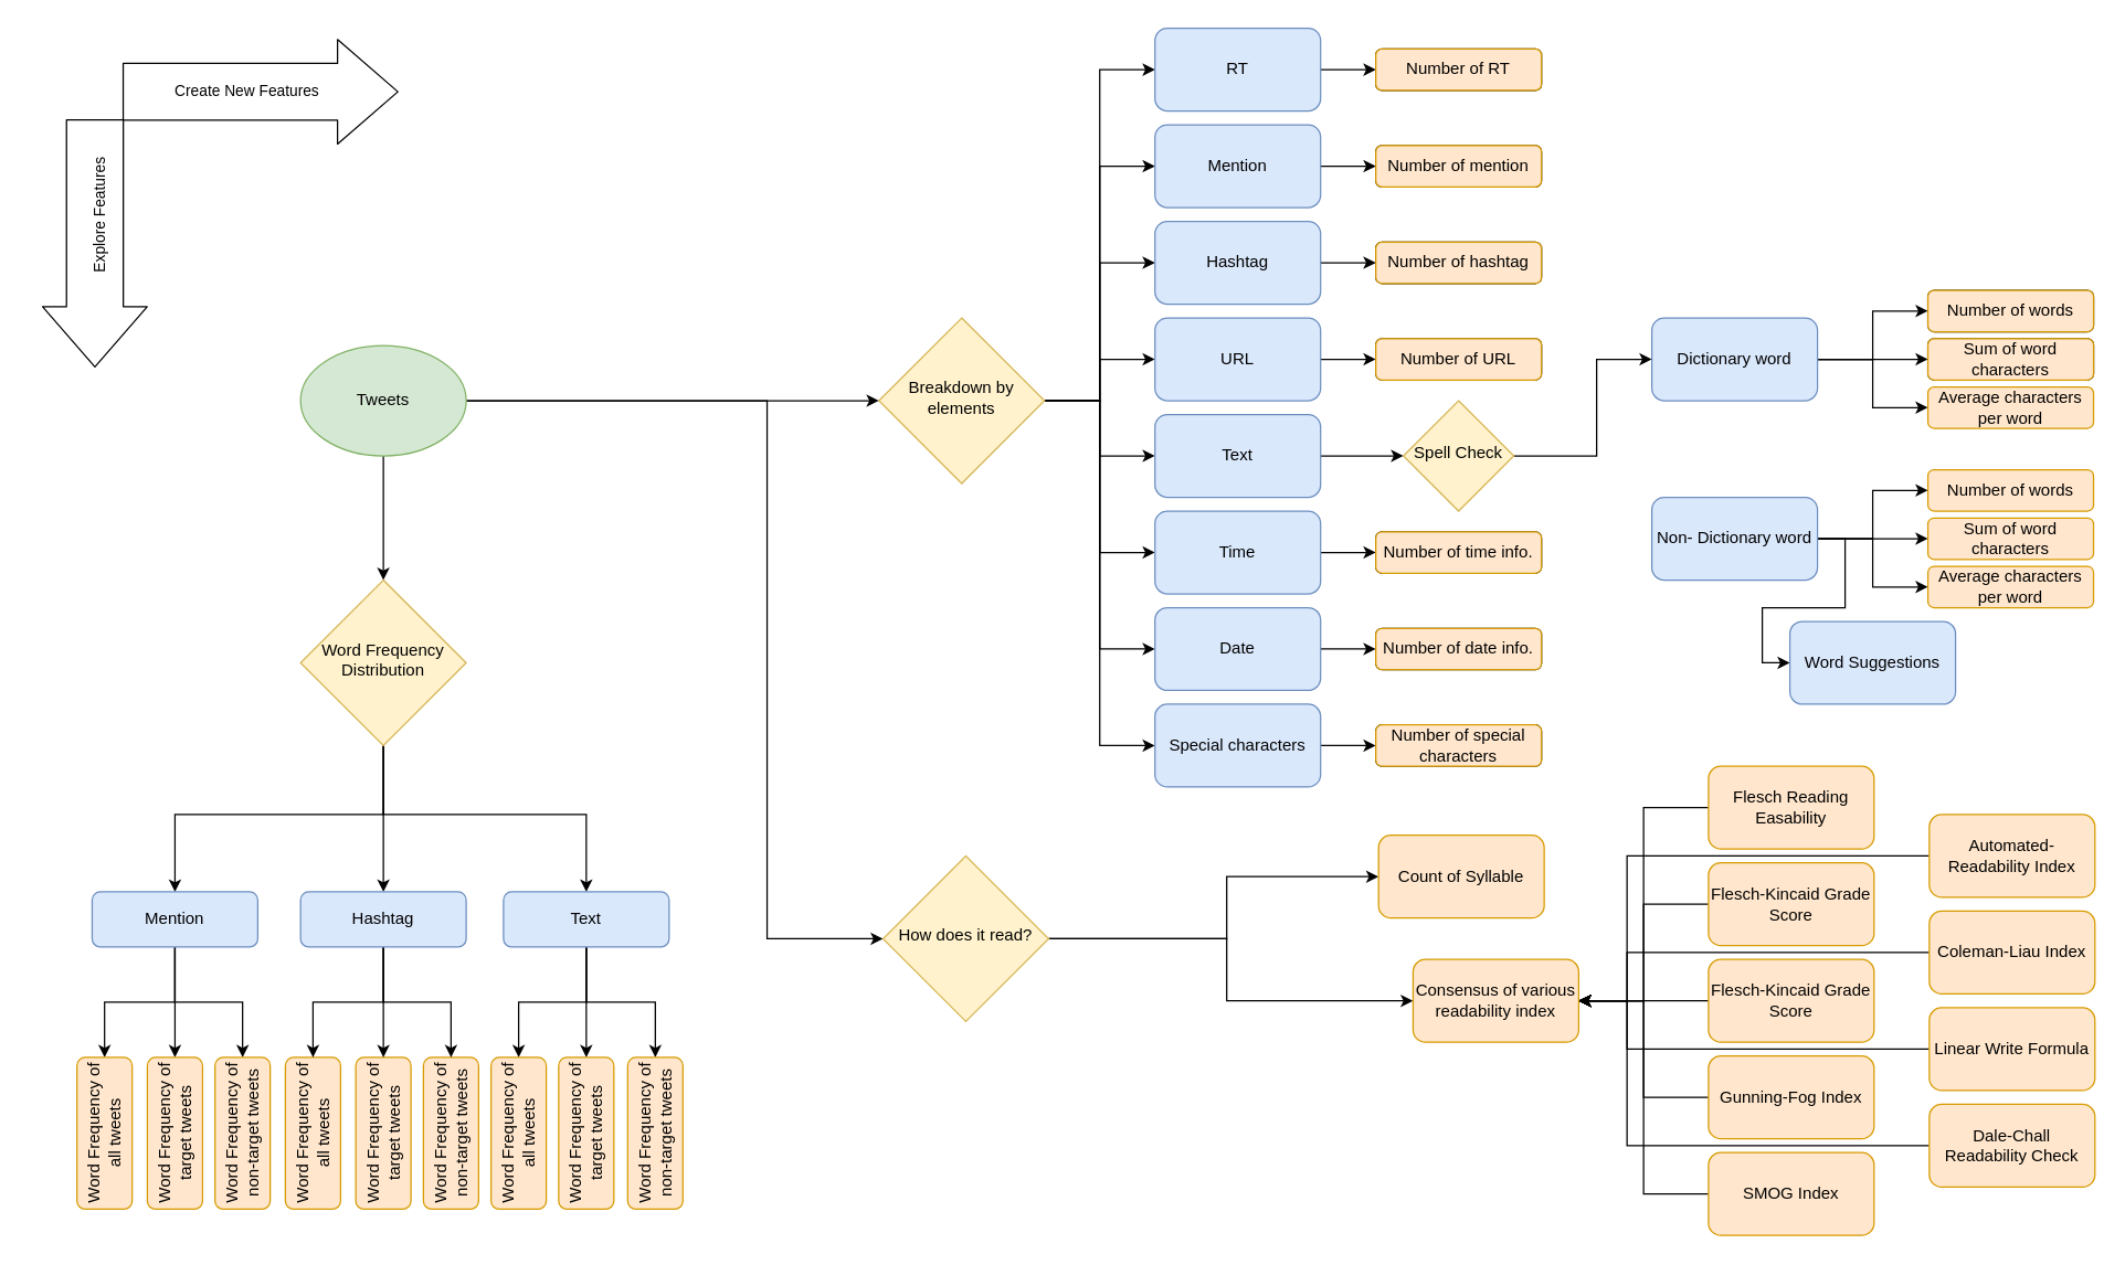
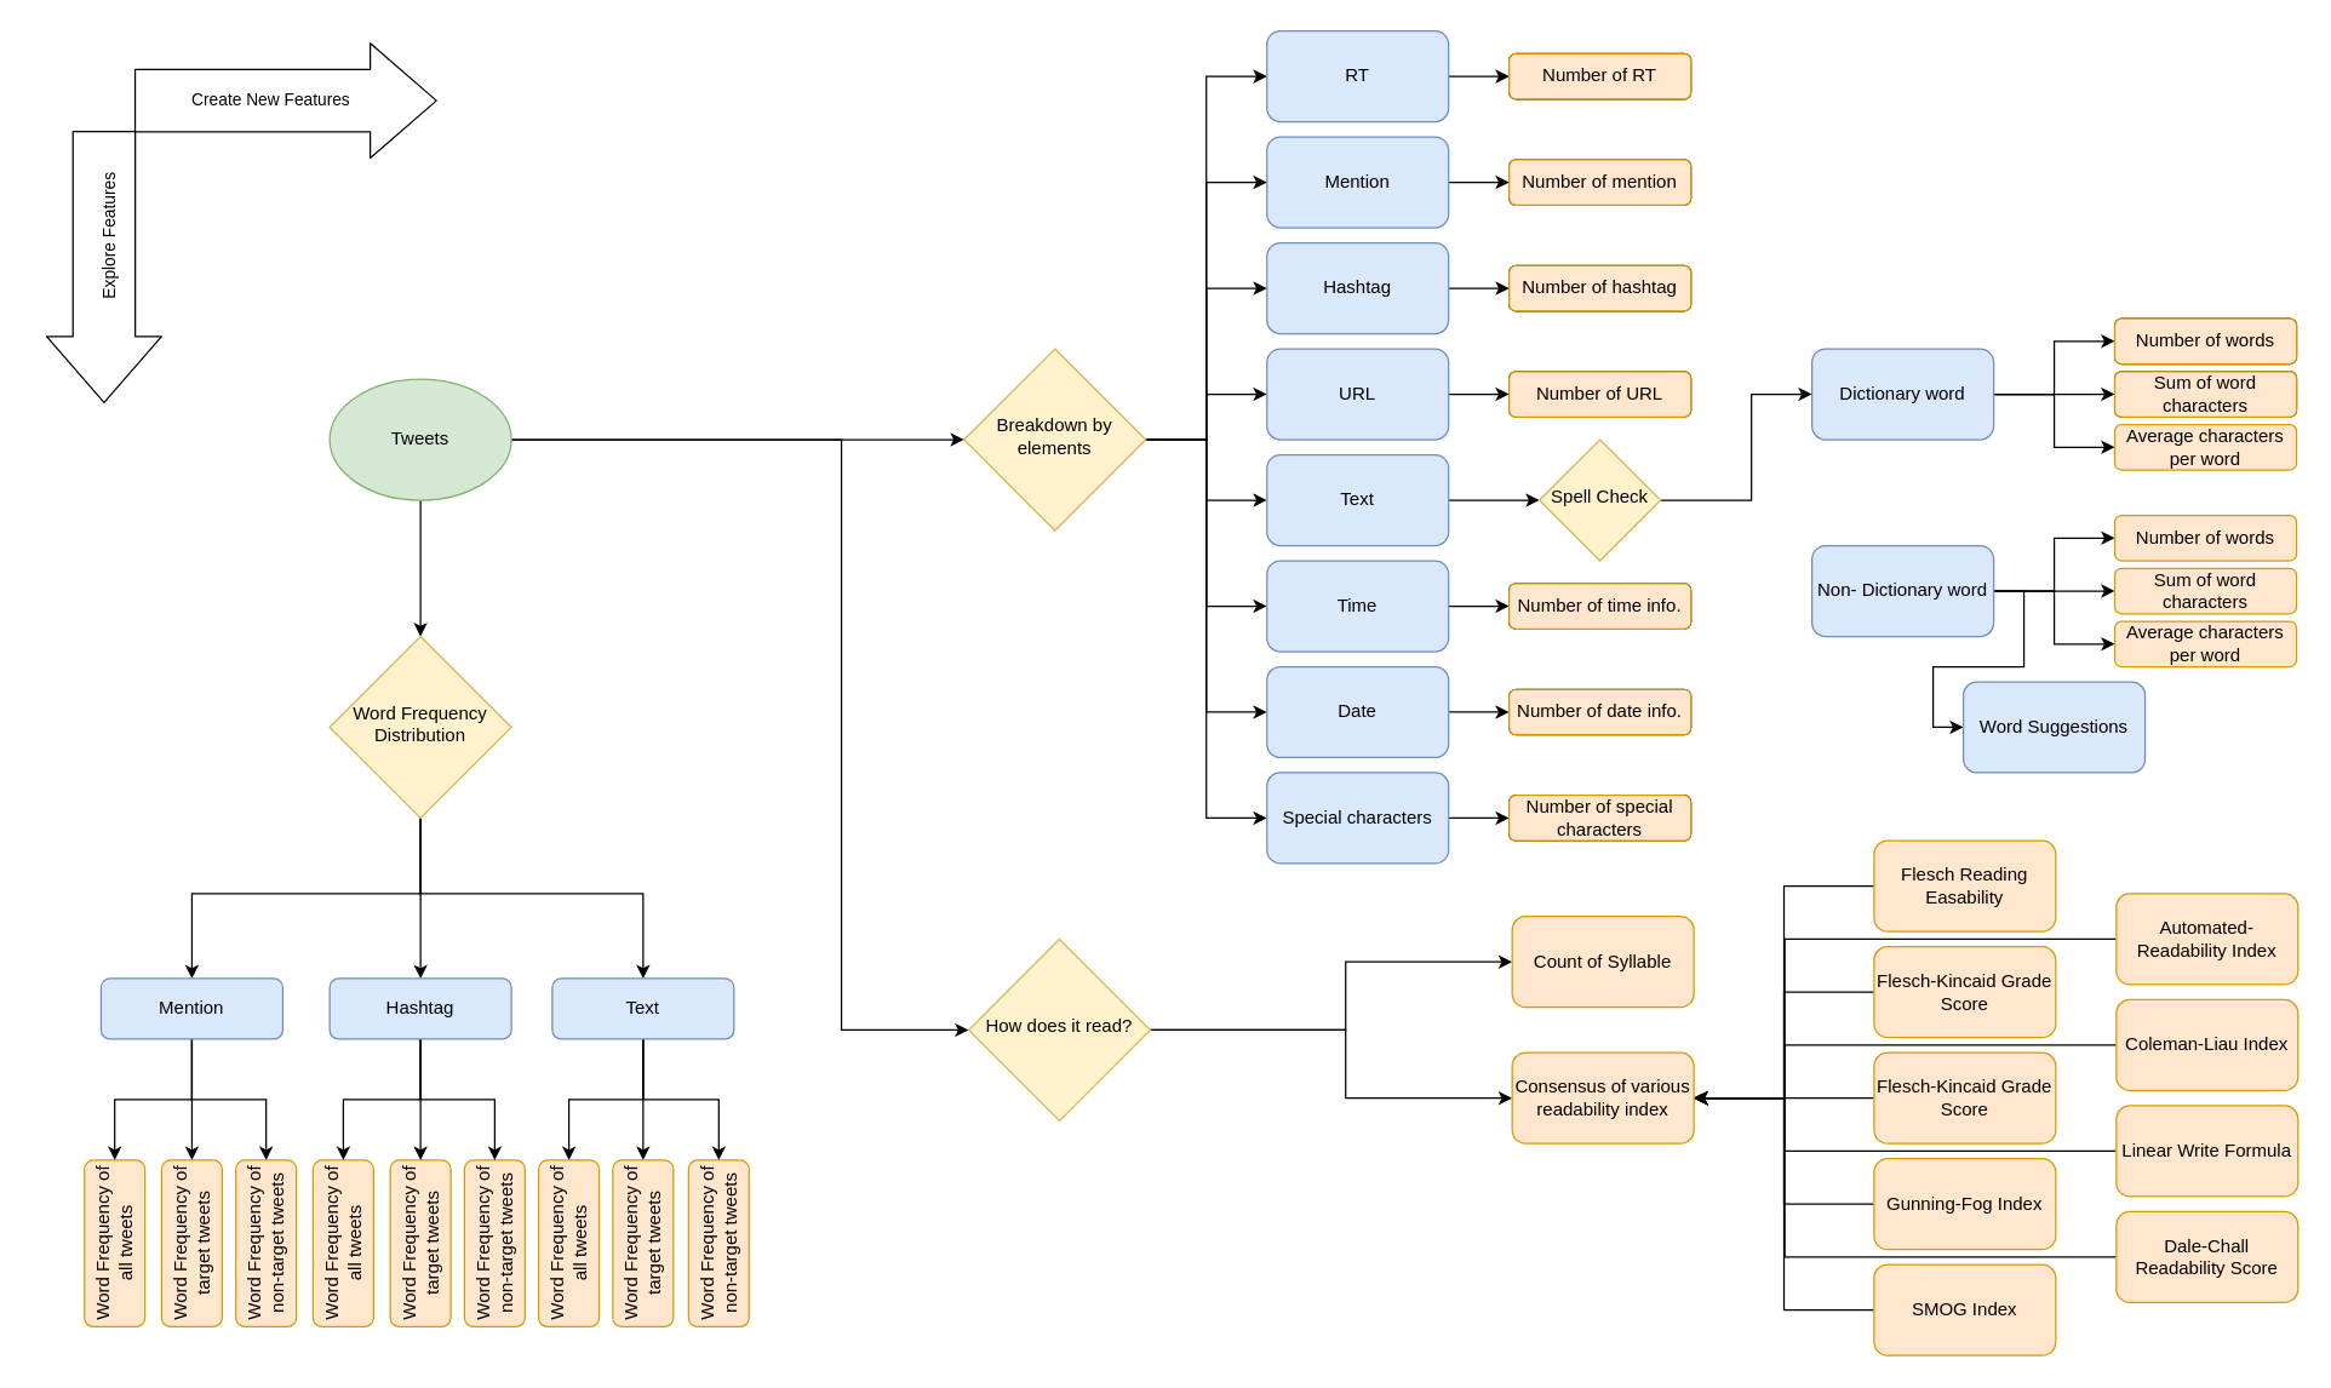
- <mxCell id="89" value="Consensus of various readability index" style="rounded=1;whiteSpace=wrap;html=1;fillColor=#ffe6cc;strokeColor=#d79b00;" vertex="1" parent="1"><mxGeometry x="1023" y="695" width="120" height="60" as="geometry" /></mxCell>
+ <mxCell id="89" value="Consensus of various readability index" style="rounded=1;whiteSpace=wrap;html=1;fillColor=#ffe6cc;strokeColor=#d79b00;" vertex="1" parent="1"><mxGeometry x="998" y="695" width="120" height="60" as="geometry" /></mxCell>
- <mxCell id="88" value="Dale-Chall Readability Check" style="rounded=1;whiteSpace=wrap;html=1;fillColor=#ffe6cc;strokeColor=#d79b00;" vertex="1" parent="1"><mxGeometry x="1397" y="800" width="120" height="60" as="geometry" /></mxCell>
+ <mxCell id="88" value="Dale-Chall Readability Score" style="rounded=1;whiteSpace=wrap;html=1;fillColor=#ffe6cc;strokeColor=#d79b00;" vertex="1" parent="1"><mxGeometry x="1397" y="800" width="120" height="60" as="geometry" /></mxCell>
